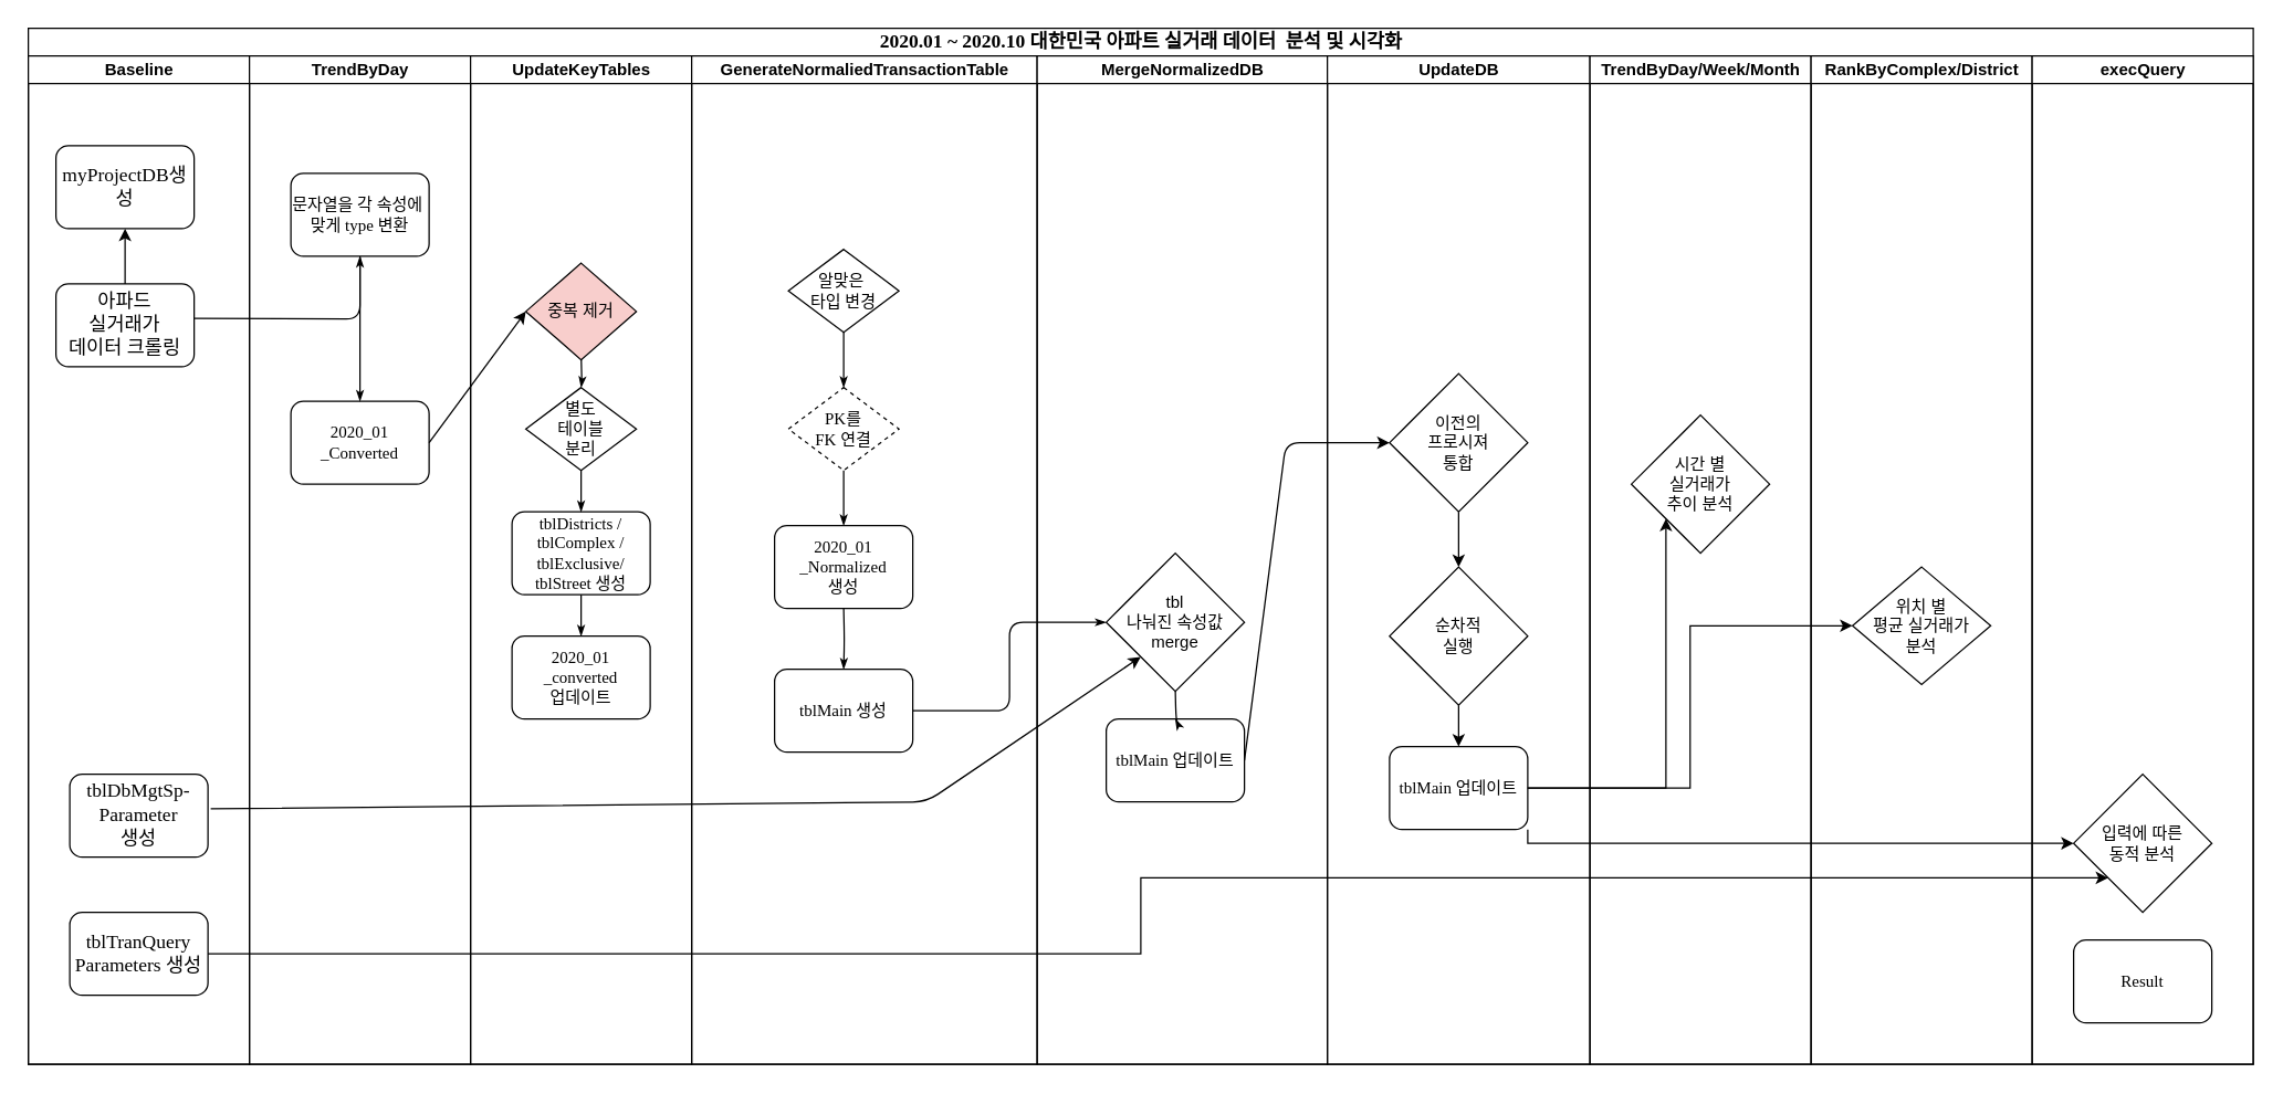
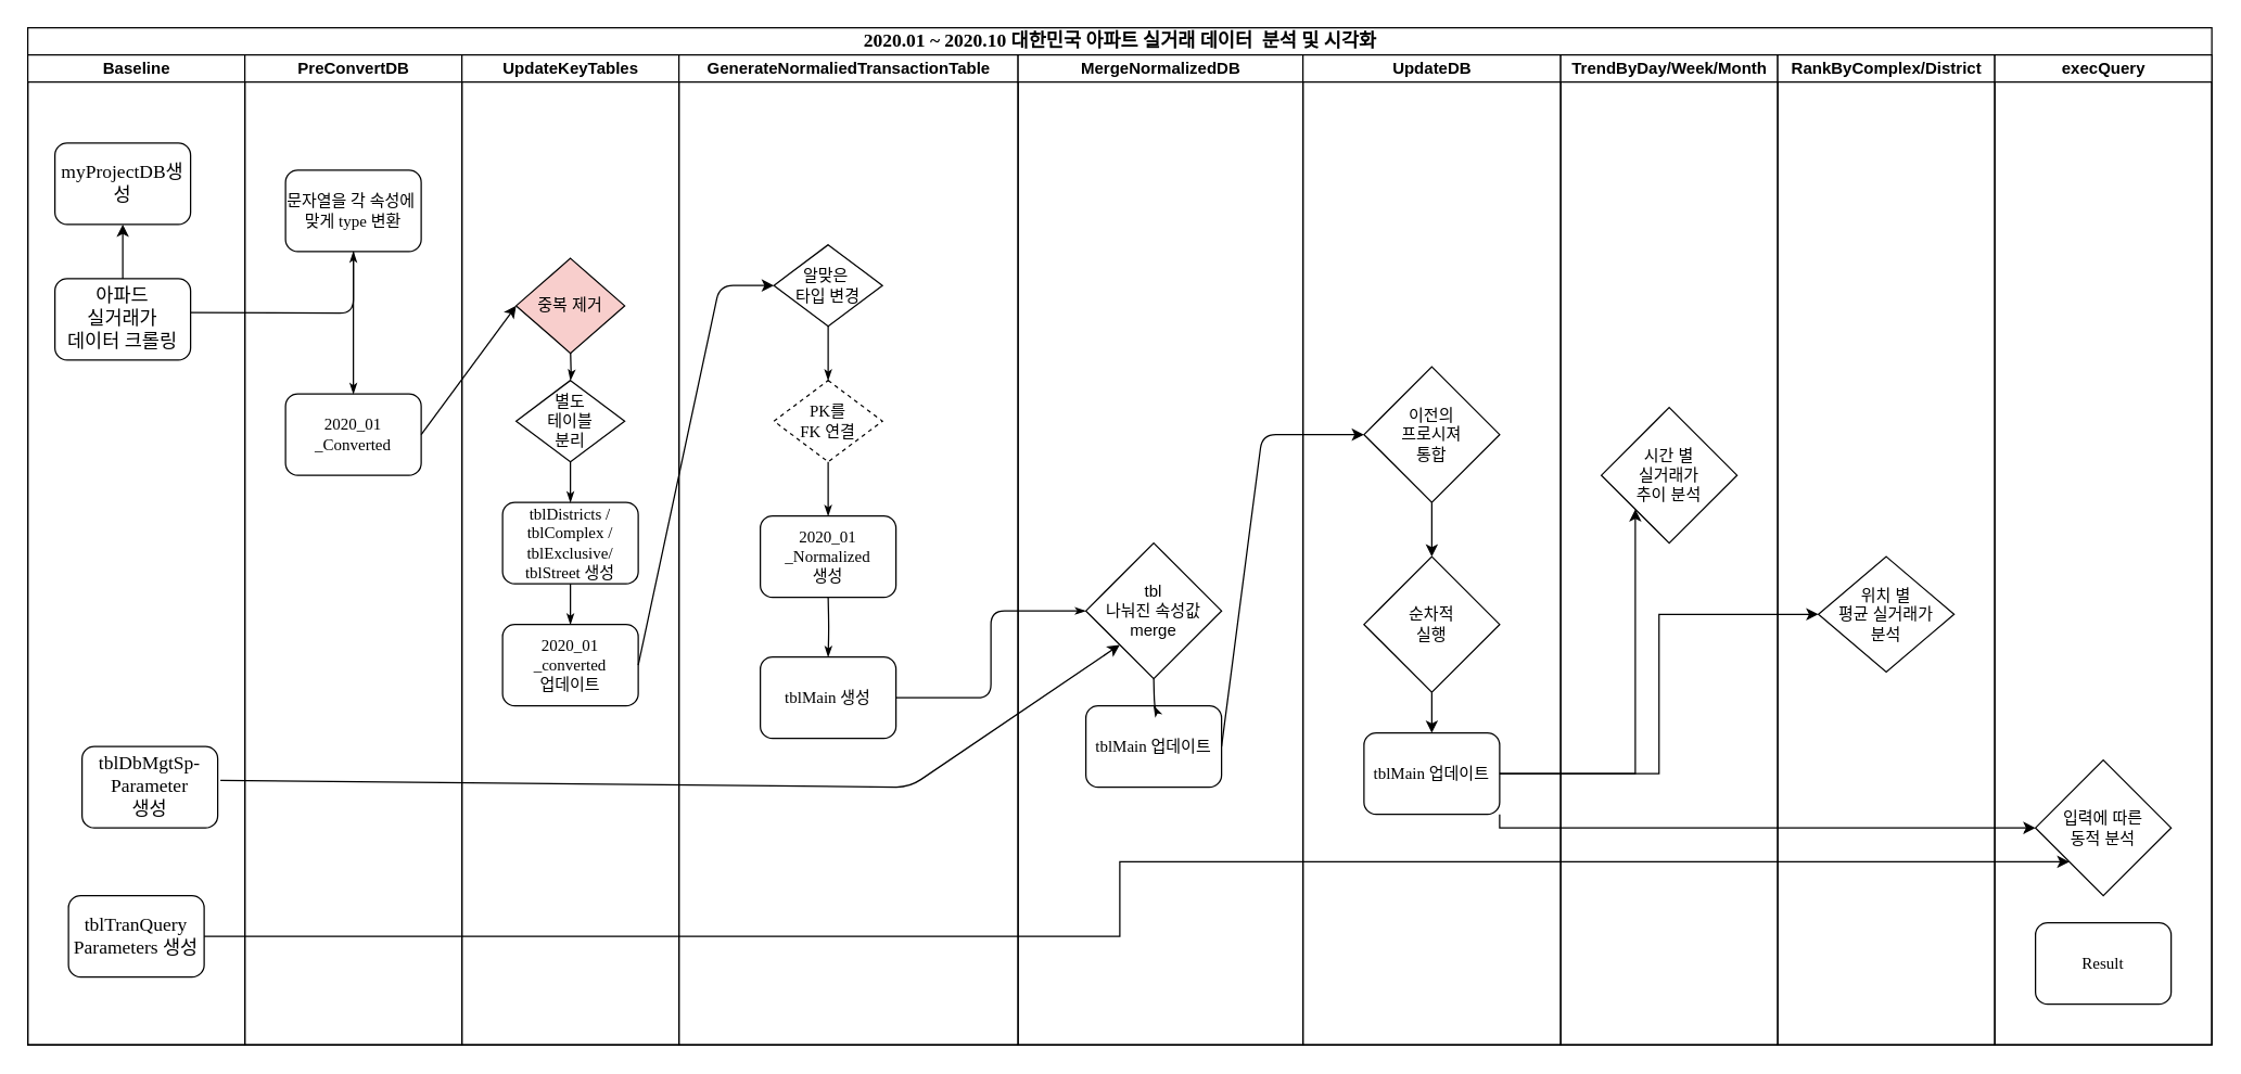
- <mxCell id="11" value="TrendByDay" style="swimlane;html=1;startSize=20;" vertex="1" parent="2"><mxGeometry x="160" y="20" width="160" height="730" as="geometry" /></mxCell>
+ <mxCell id="11" value="PreConvertDB" style="swimlane;html=1;startSize=20;" vertex="1" parent="2"><mxGeometry x="160" y="20" width="160" height="730" as="geometry" /></mxCell>
+ <mxCell id="49" value="" style="endArrow=classic;html=1;exitX=1;exitY=0.5;exitDx=0;exitDy=0;entryX=0;entryY=0.5;entryDx=0;entryDy=0;" edge="1" parent="2" source="21" target="29"><mxGeometry width="50" height="50" relative="1" as="geometry"><mxPoint x="300.0" y="310" as="sourcePoint" /><mxPoint x="540" y="190" as="targetPoint" /><Array as="points"><mxPoint x="510" y="190" /></Array></mxGeometry></mxCell>
- <mxCell id="7" value="&lt;span style=&quot;font-size: 14px&quot;&gt;tblDbMgtSp-&lt;br&gt;Parameter &lt;br&gt;생성&lt;/span&gt;" style="rounded=1;whiteSpace=wrap;html=1;shadow=0;labelBackgroundColor=none;strokeWidth=1;fontFamily=Verdana;fontSize=8;align=center;" vertex="1" parent="3"><mxGeometry x="30" y="520" width="100" height="60" as="geometry" /></mxCell>
+ <mxCell id="7" value="&lt;span style=&quot;font-size: 14px&quot;&gt;tblDbMgtSp-&lt;br&gt;Parameter &lt;br&gt;생성&lt;/span&gt;" style="rounded=1;whiteSpace=wrap;html=1;shadow=0;labelBackgroundColor=none;strokeWidth=1;fontFamily=Verdana;fontSize=8;align=center;" vertex="1" parent="3"><mxGeometry x="40" y="510" width="100" height="60" as="geometry" /></mxCell>
